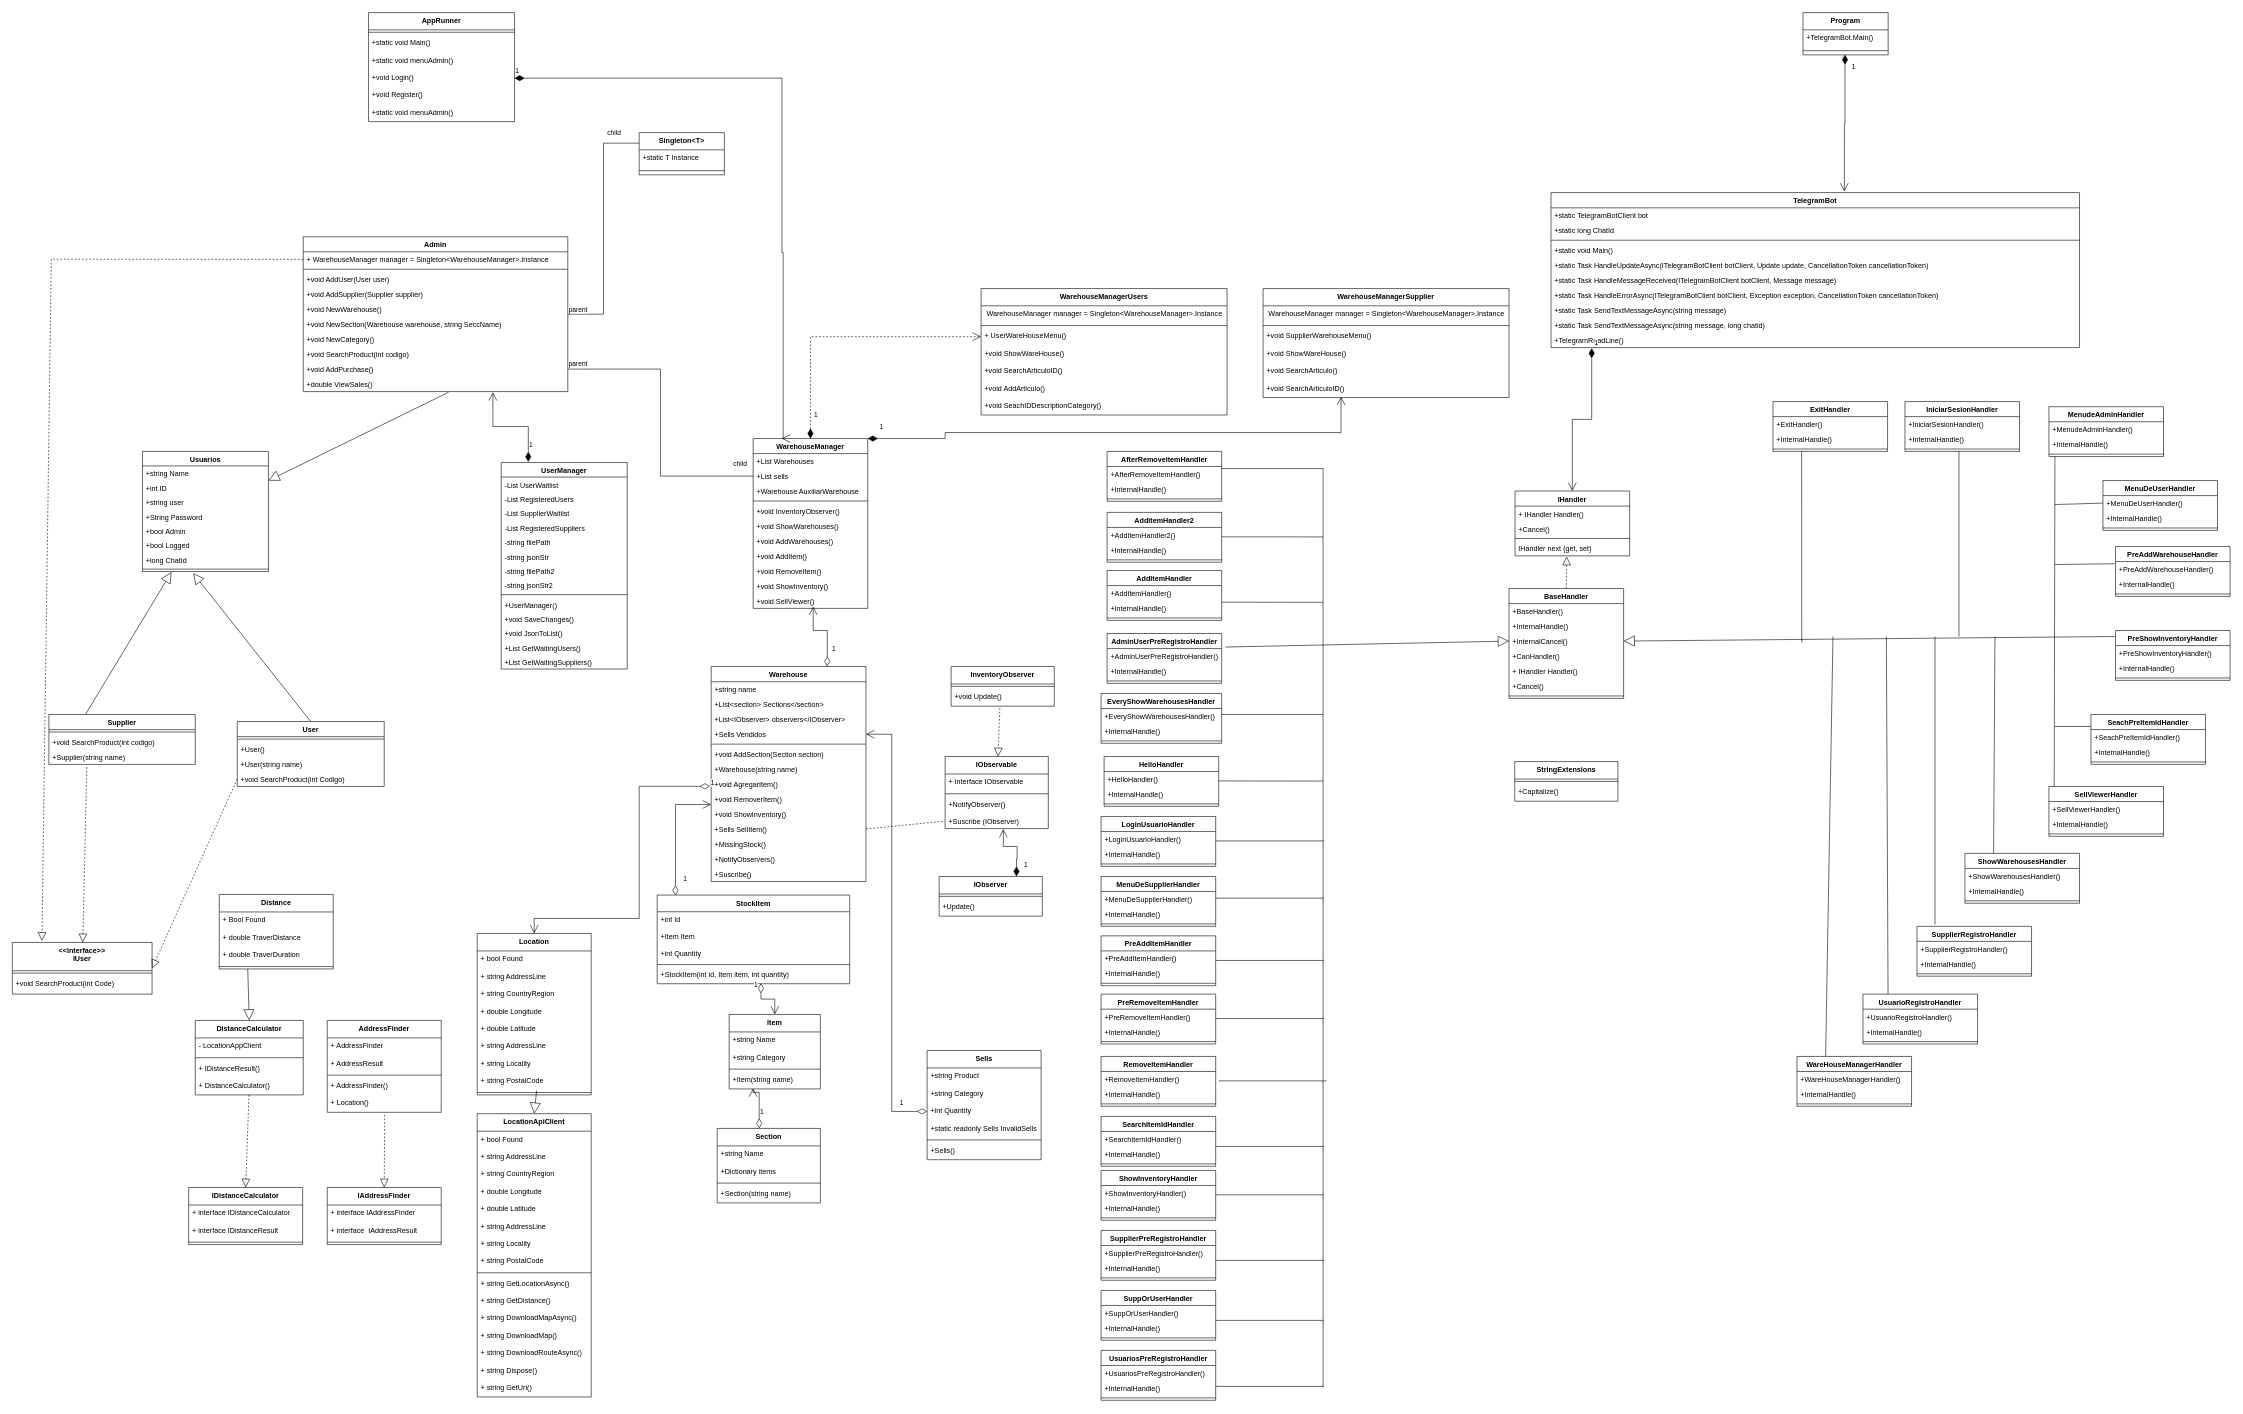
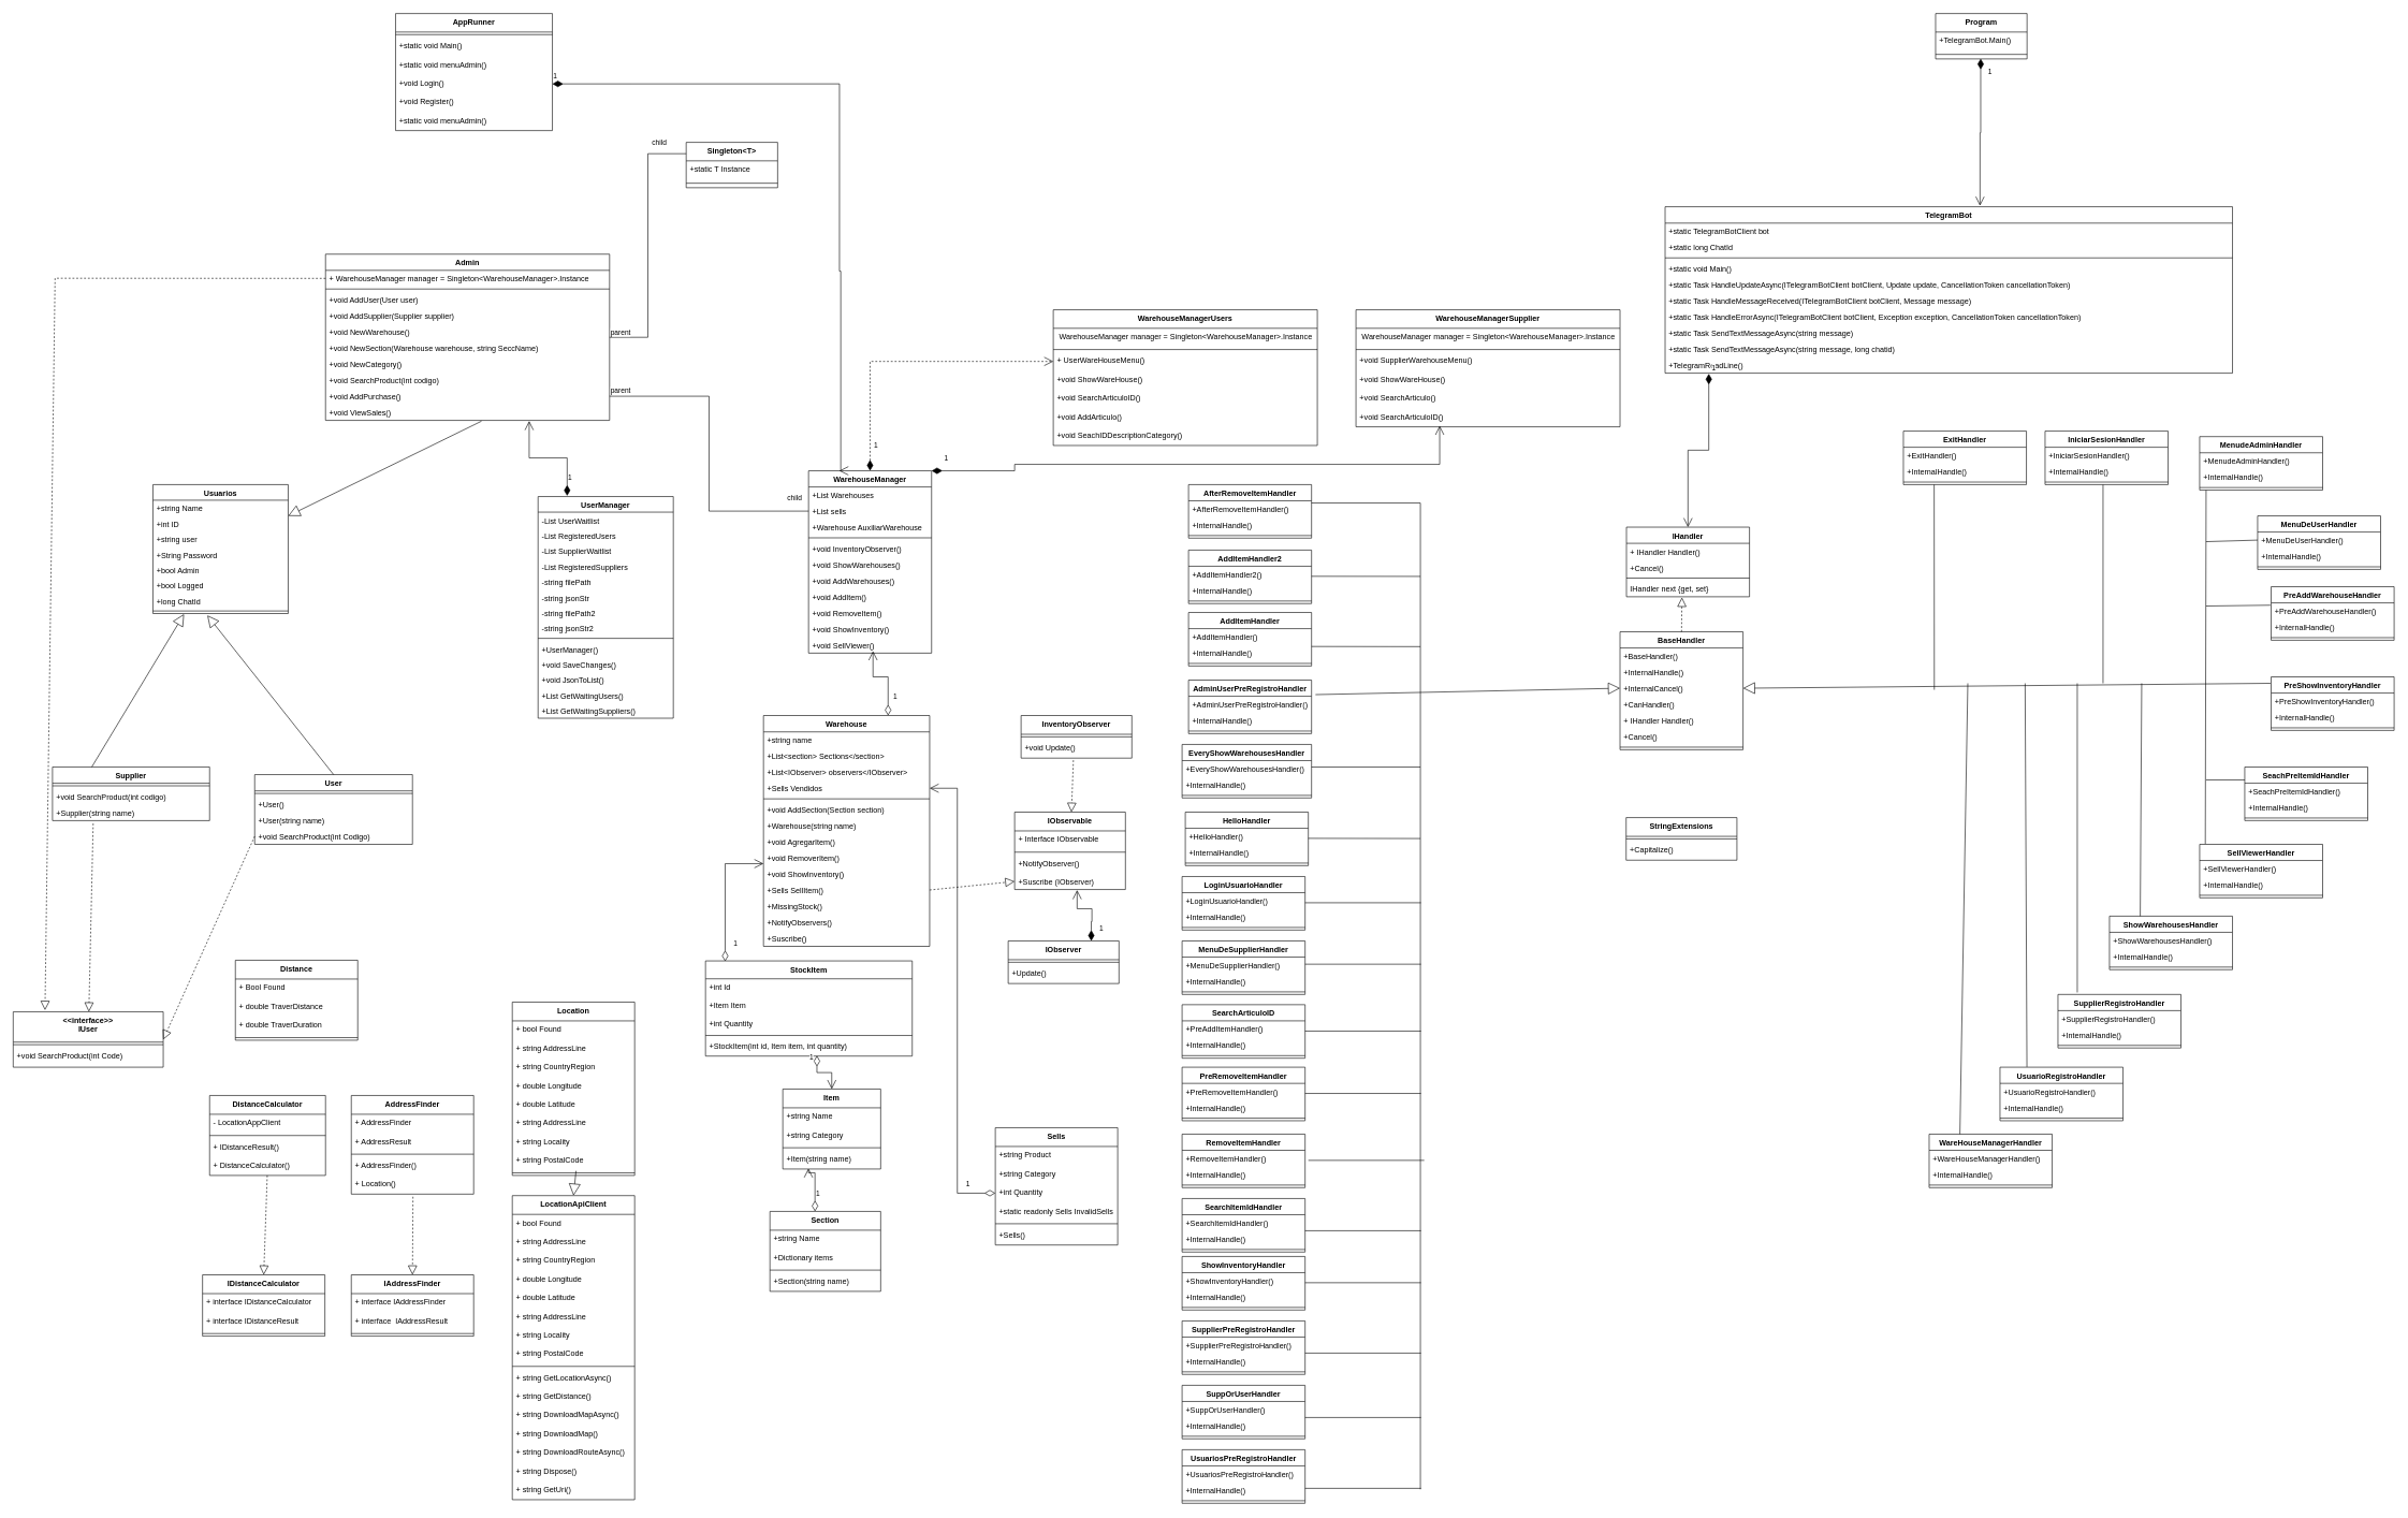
- <mxCell id="23" value="+double ViewSales()" style="text;strokeColor=none;fillColor=none;align=left;verticalAlign=top;spacingLeft=4;spacingRight=4;overflow=hidden;rotatable=0;points=[[0,0.5],[1,0.5]];portConstraint=eastwest;" parent="13" vertex="1"><mxGeometry y="233.1" width="441" height="25" as="geometry" /></mxCell>
+ <mxCell id="23" value="+void ViewSales()" style="text;strokeColor=none;fillColor=none;align=left;verticalAlign=top;spacingLeft=4;spacingRight=4;overflow=hidden;rotatable=0;points=[[0,0.5],[1,0.5]];portConstraint=eastwest;" parent="13" vertex="1"><mxGeometry y="233.1" width="441" height="25" as="geometry" /></mxCell>
- <mxCell id="281" value="" style="endArrow=none;dashed=1;endFill=0;endSize=12;html=1;rounded=0;exitX=1;exitY=0.5;exitDx=0;exitDy=0;entryX=0;entryY=0.5;entryDx=0;entryDy=0;" parent="1" source="67" target="248" edge="1"><mxGeometry width="160" relative="1" as="geometry"><mxPoint x="1475" y="1430" as="sourcePoint" /><mxPoint x="1635" y="1430" as="targetPoint" /></mxGeometry></mxCell>
+ <mxCell id="281" value="" style="endArrow=block;dashed=1;endFill=0;endSize=12;html=1;rounded=0;exitX=1;exitY=0.5;exitDx=0;exitDy=0;entryX=0;entryY=0.5;entryDx=0;entryDy=0;" parent="1" source="67" target="248" edge="1"><mxGeometry width="160" relative="1" as="geometry"><mxPoint x="1475" y="1430" as="sourcePoint" /><mxPoint x="1635" y="1430" as="targetPoint" /></mxGeometry></mxCell>
- <mxCell id="385" value="1" style="endArrow=open;html=1;endSize=12;startArrow=diamondThin;startSize=14;startFill=0;edgeStyle=orthogonalEdgeStyle;align=left;verticalAlign=bottom;rounded=0;entryX=0.5;entryY=0;entryDx=0;entryDy=0;exitX=-0.008;exitY=0.652;exitDx=0;exitDy=0;exitPerimeter=0;" edge="1" parent="1" source="64" target="356"><mxGeometry x="-1" y="3" relative="1" as="geometry"><mxPoint x="1175" y="1291" as="sourcePoint" /><mxPoint x="650" y="1710" as="targetPoint" /><Array as="points"><mxPoint x="1065" y="1310" /><mxPoint x="1065" y="1530" /><mxPoint x="890" y="1530" /></Array></mxGeometry></mxCell>
- <mxCell id="167" value="PreAddItemHandler" style="swimlane;fontStyle=1;align=center;verticalAlign=top;childLayout=stackLayout;horizontal=1;startSize=25.1;horizontalStack=0;resizeParent=1;resizeParentMax=0;resizeLast=0;collapsible=0;marginBottom=0;" parent="1" vertex="1"><mxGeometry x="1835" y="1559" width="191" height="83.1" as="geometry" /></mxCell>
+ <mxCell id="167" value="SearchArticuloID" style="swimlane;fontStyle=1;align=center;verticalAlign=top;childLayout=stackLayout;horizontal=1;startSize=25.1;horizontalStack=0;resizeParent=1;resizeParentMax=0;resizeLast=0;collapsible=0;marginBottom=0;" parent="1" vertex="1"><mxGeometry x="1835" y="1559" width="191" height="83.1" as="geometry" /></mxCell>
- <mxCell id="387" value="" style="endArrow=block;endSize=16;endFill=0;html=1;rounded=0;exitX=0.25;exitY=1;exitDx=0;exitDy=0;entryX=0.5;entryY=0;entryDx=0;entryDy=0;" edge="1" parent="1" source="338" target="343"><mxGeometry width="160" relative="1" as="geometry"><mxPoint x="545" y="1456.1" as="sourcePoint" /><mxPoint x="510" y="1447.95" as="targetPoint" /></mxGeometry></mxCell>
